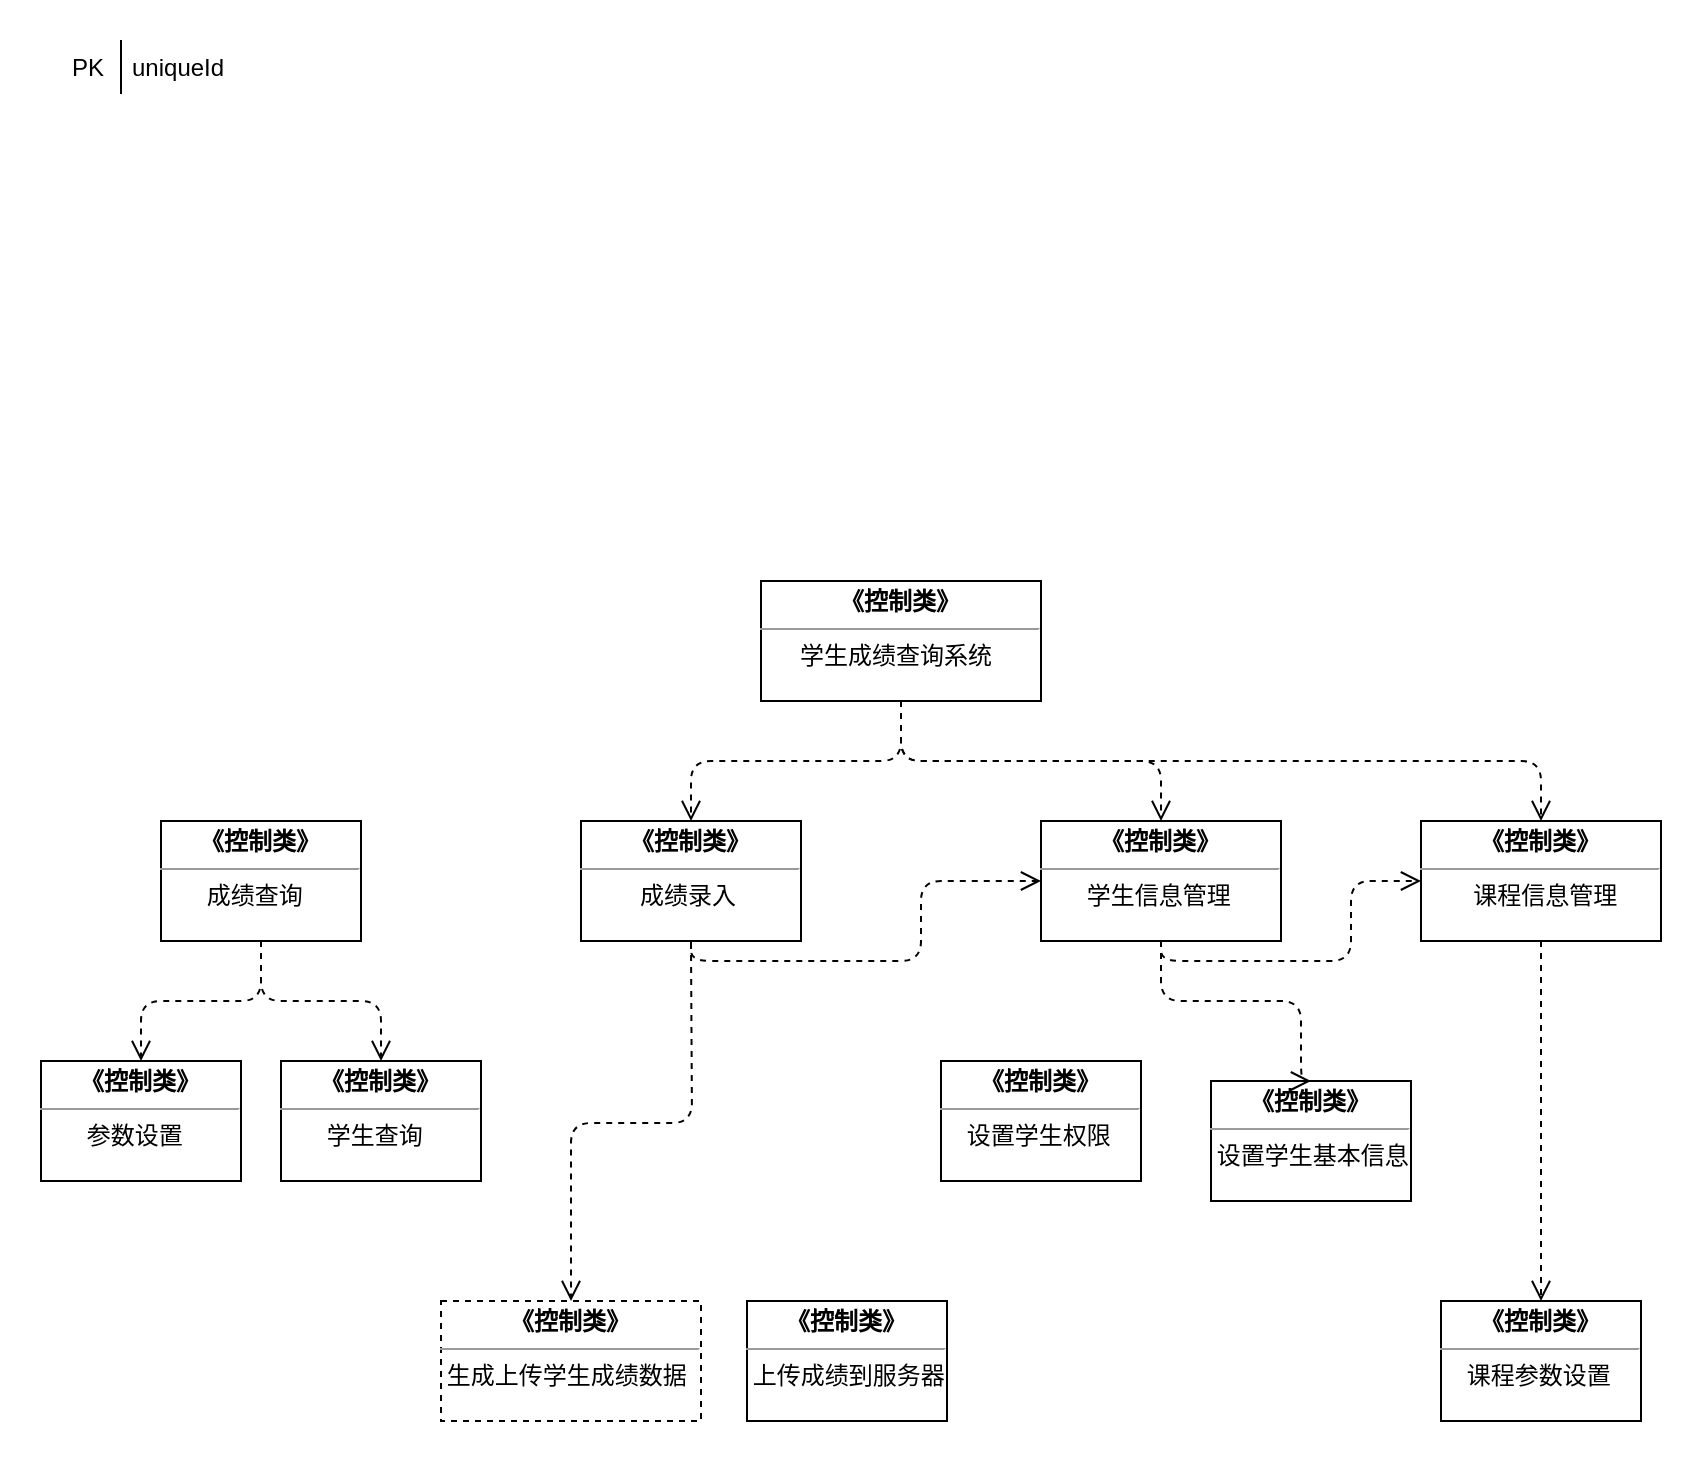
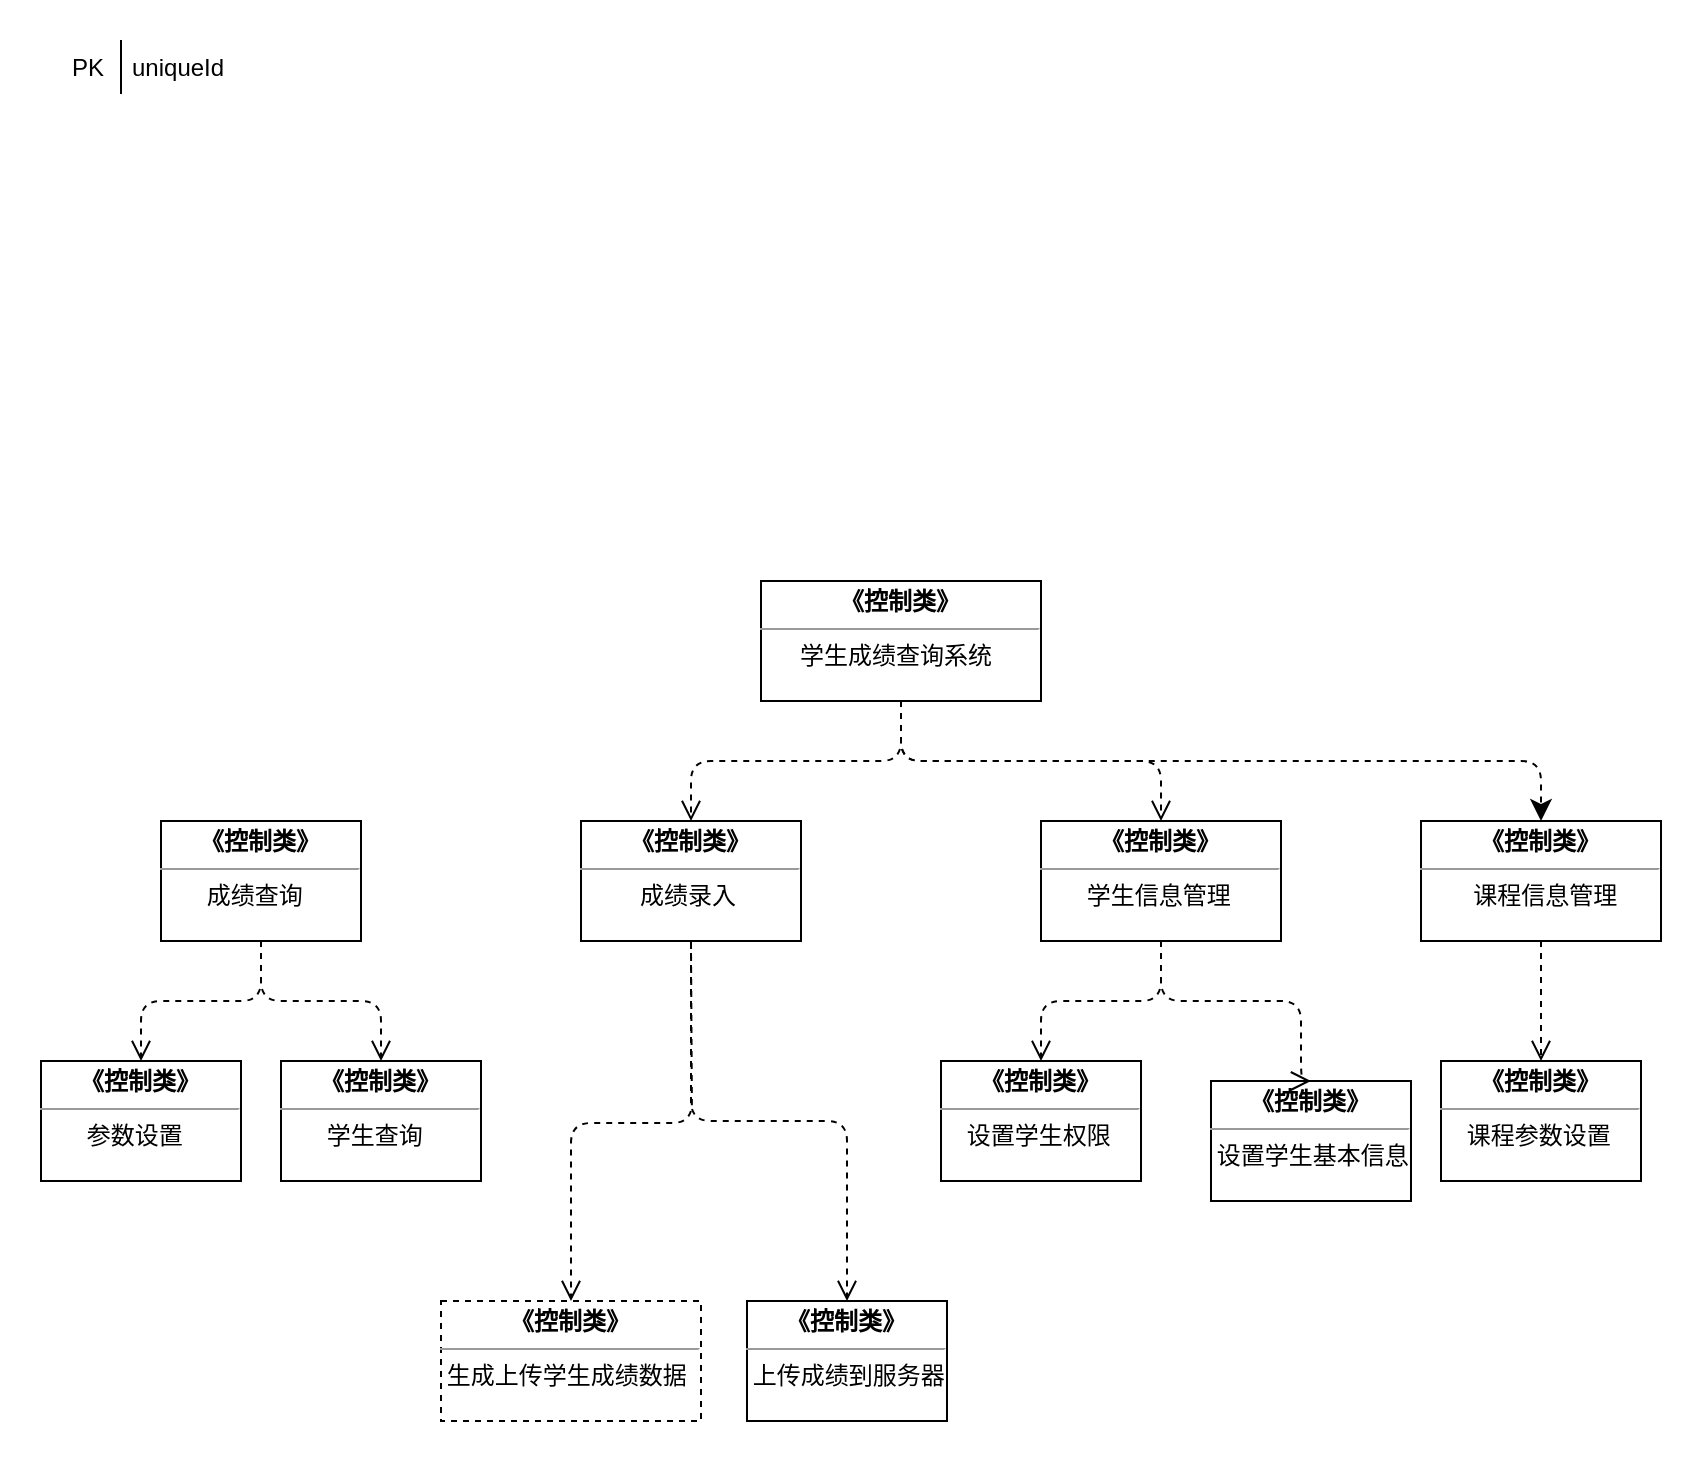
- <mxCell id="11" value="" style="html=1;verticalAlign=bottom;endArrow=open;dashed=1;endSize=8;exitX=0.5;exitY=1;exitDx=0;exitDy=0;entryX=0.5;entryY=0;entryDx=0;entryDy=0;edgeStyle=orthogonalEdgeStyle;" edge="1" parent="1" source="4" target="8"><mxGeometry x="1" y="-54" relative="1" as="geometry"><mxPoint x="480" y="380" as="sourcePoint" /><mxPoint x="150" y="440" as="targetPoint" /><mxPoint x="-20" y="4" as="offset" /></mxGeometry></mxCell>
+ <mxCell id="11" value="" style="html=1;verticalAlign=bottom;endArrow=classic;dashed=1;endSize=8;exitX=0.5;exitY=1;exitDx=0;exitDy=0;entryX=0.5;entryY=0;entryDx=0;entryDy=0;edgeStyle=orthogonalEdgeStyle;" edge="1" parent="1" source="4" target="8"><mxGeometry x="1" y="-54" relative="1" as="geometry"><mxPoint x="480" y="380" as="sourcePoint" /><mxPoint x="150" y="440" as="targetPoint" /><mxPoint x="-20" y="4" as="offset" /></mxGeometry></mxCell>
- <mxCell id="22" value="" style="html=1;verticalAlign=bottom;endArrow=open;dashed=1;endSize=8;exitX=0.5;exitY=1;exitDx=0;exitDy=0;edgeStyle=orthogonalEdgeStyle;" edge="1" parent="1" source="6" target="7"><mxGeometry x="1" y="-54" relative="1" as="geometry"><mxPoint x="345" y="481" as="sourcePoint" /><mxPoint x="295" y="660" as="targetPoint" /><mxPoint x="-20" y="4" as="offset" /></mxGeometry></mxCell>
+ <mxCell id="22" value="" style="html=1;verticalAlign=bottom;endArrow=open;dashed=1;endSize=8;exitX=0.5;exitY=1;exitDx=0;exitDy=0;edgeStyle=orthogonalEdgeStyle;" edge="1" parent="1" source="6" target="17"><mxGeometry x="1" y="-54" relative="1" as="geometry"><mxPoint x="345" y="481" as="sourcePoint" /><mxPoint x="295" y="660" as="targetPoint" /><mxPoint x="-20" y="4" as="offset" /></mxGeometry></mxCell>
- <mxCell id="23" value="" style="html=1;verticalAlign=bottom;endArrow=open;dashed=1;endSize=8;exitX=0.5;exitY=1;exitDx=0;exitDy=0;edgeStyle=orthogonalEdgeStyle;" edge="1" parent="1" source="7" target="8"><mxGeometry x="1" y="-54" relative="1" as="geometry"><mxPoint x="355" y="480" as="sourcePoint" /><mxPoint x="433" y="660" as="targetPoint" /><mxPoint x="-20" y="4" as="offset" /></mxGeometry></mxCell>
+ <mxCell id="23" value="" style="html=1;verticalAlign=bottom;endArrow=open;dashed=1;endSize=8;exitX=0.5;exitY=1;exitDx=0;exitDy=0;edgeStyle=orthogonalEdgeStyle;" edge="1" parent="1" source="7" target="16"><mxGeometry x="1" y="-54" relative="1" as="geometry"><mxPoint x="355" y="480" as="sourcePoint" /><mxPoint x="433" y="660" as="targetPoint" /><mxPoint x="-20" y="4" as="offset" /></mxGeometry></mxCell>
- <mxCell id="18" value="&lt;p style=&quot;margin: 0px ; margin-top: 4px ; text-align: center&quot;&gt;&lt;b&gt;《控制类》&lt;/b&gt;&lt;/p&gt;&lt;hr size=&quot;1&quot;&gt;&lt;div style=&quot;height: 2px&quot;&gt;&amp;nbsp; &amp;nbsp; 课程参数设置&lt;/div&gt;" style="verticalAlign=top;align=left;overflow=fill;fontSize=12;fontFamily=Helvetica;html=1;" vertex="1" parent="1"><mxGeometry x="720" y="650" width="100" height="60" as="geometry" /></mxCell>
+ <mxCell id="18" value="&lt;p style=&quot;margin: 0px ; margin-top: 4px ; text-align: center&quot;&gt;&lt;b&gt;《控制类》&lt;/b&gt;&lt;/p&gt;&lt;hr size=&quot;1&quot;&gt;&lt;div style=&quot;height: 2px&quot;&gt;&amp;nbsp; &amp;nbsp; 课程参数设置&lt;/div&gt;" style="verticalAlign=top;align=left;overflow=fill;fontSize=12;fontFamily=Helvetica;html=1;" vertex="1" parent="1"><mxGeometry x="720" y="530" width="100" height="60" as="geometry" /></mxCell>
